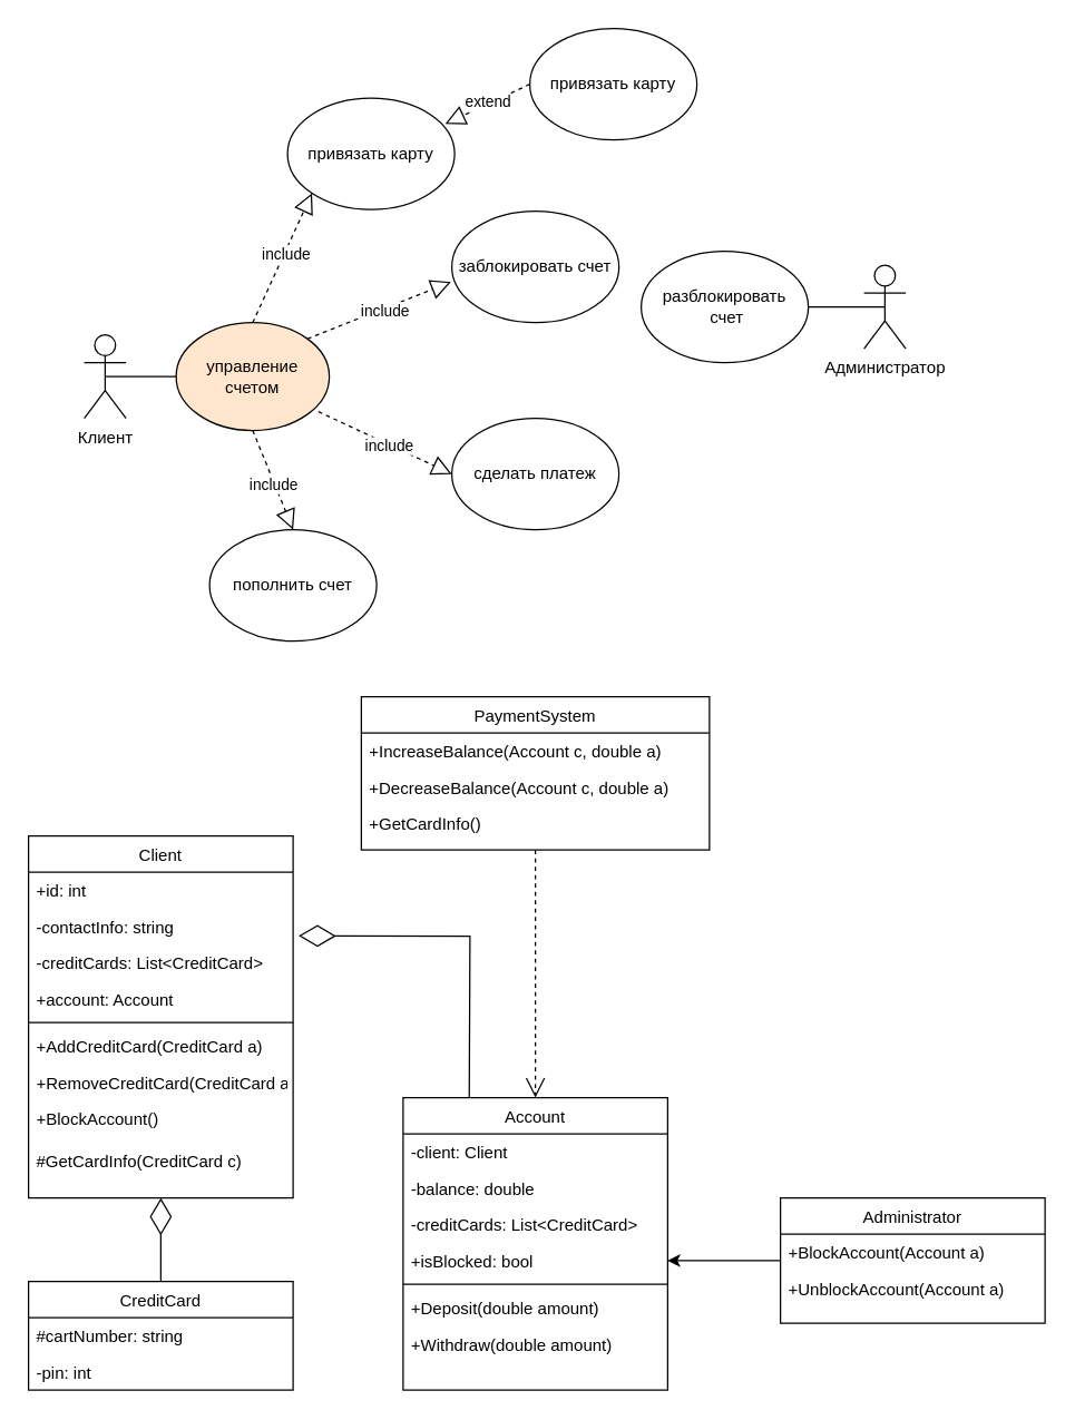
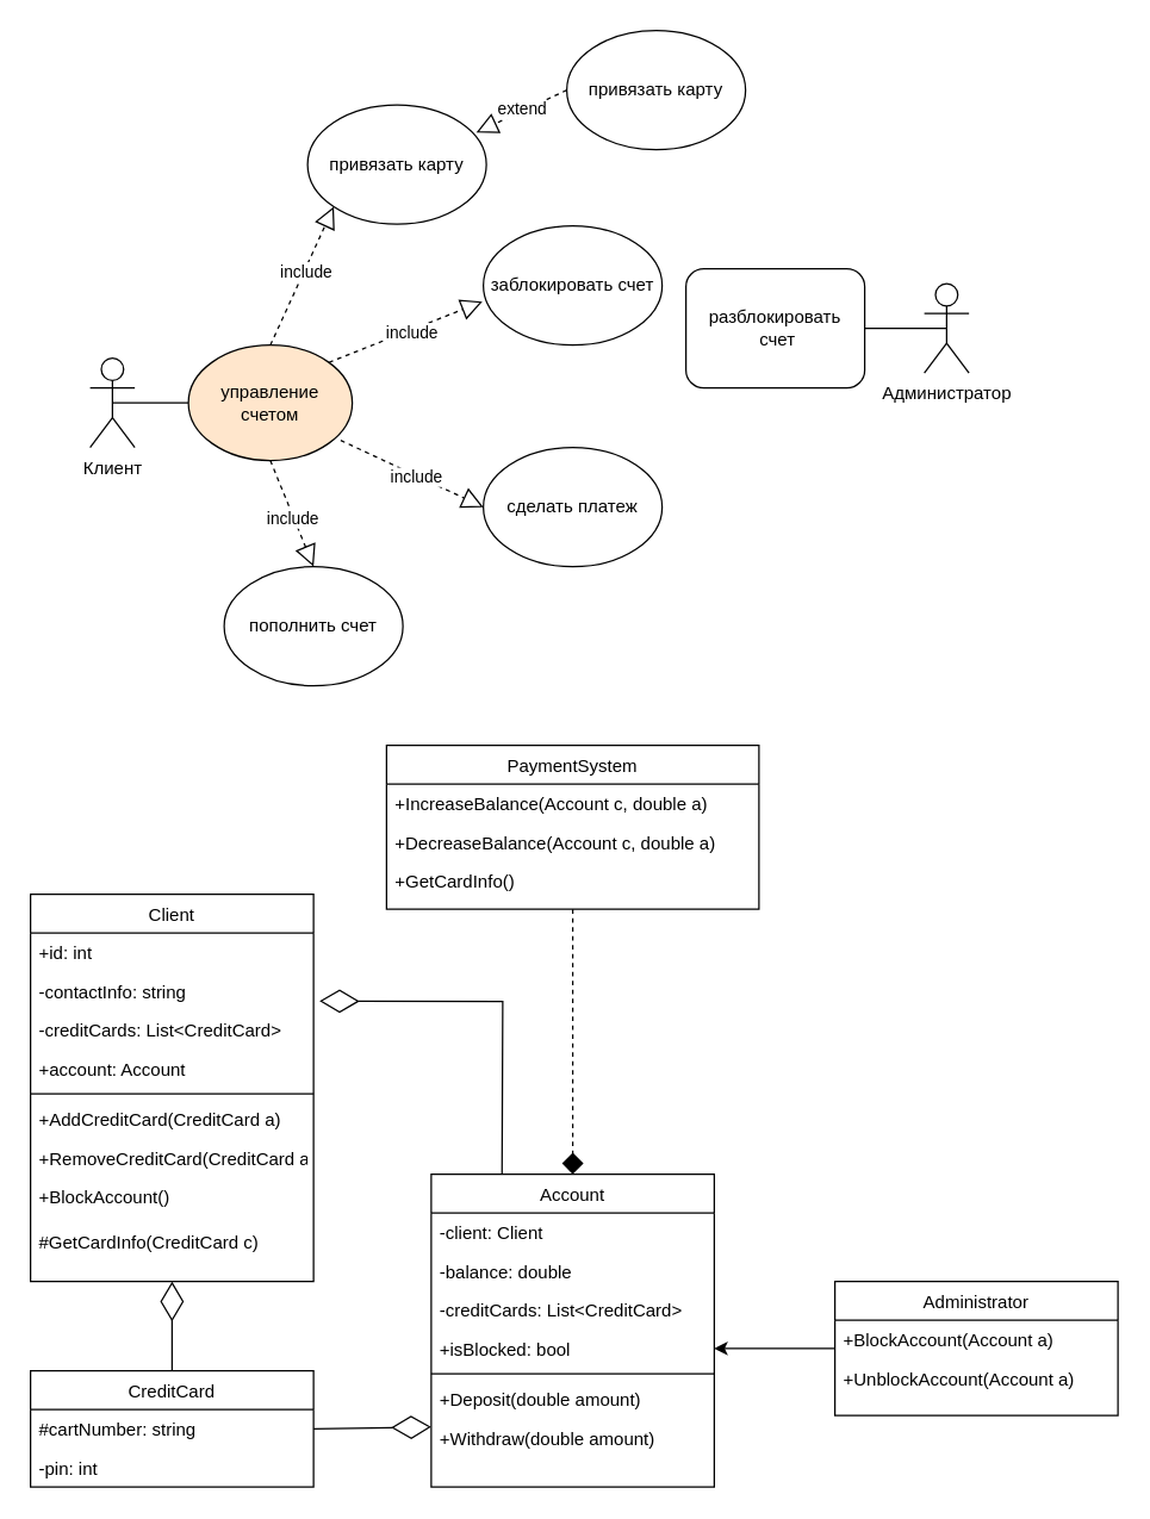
- <mxCell id="10" value="разблокировать&lt;br&gt;&amp;nbsp;счет" style="ellipse;whiteSpace=wrap;html=1;" vertex="1" parent="1"><mxGeometry x="460" y="180" width="120" height="80" as="geometry" /></mxCell>
+ <mxCell id="10" value="разблокировать&lt;br&gt;&amp;nbsp;счет" style="whiteSpace=wrap;html=1;rounded=1;" vertex="1" parent="1"><mxGeometry x="460" y="180" width="120" height="80" as="geometry" /></mxCell>
- <mxCell id="54" value="" style="endArrow=open;endSize=12;dashed=1;html=1;rounded=0;exitX=0.5;exitY=1;exitDx=0;exitDy=0;entryX=0.5;entryY=0;entryDx=0;entryDy=0;" edge="1" parent="1" source="48" target="33"><mxGeometry width="160" relative="1" as="geometry"><mxPoint x="280" y="790" as="sourcePoint" /><mxPoint x="440" y="790" as="targetPoint" /></mxGeometry></mxCell>
+ <mxCell id="54" value="" style="endArrow=diamond;endSize=12;dashed=1;html=1;rounded=0;exitX=0.5;exitY=1;exitDx=0;exitDy=0;entryX=0.5;entryY=0;entryDx=0;entryDy=0;" edge="1" parent="1" source="48" target="33"><mxGeometry width="160" relative="1" as="geometry"><mxPoint x="280" y="790" as="sourcePoint" /><mxPoint x="440" y="790" as="targetPoint" /></mxGeometry></mxCell>
+ <mxCell id="53" value="" style="endArrow=diamondThin;endFill=0;endSize=24;html=1;rounded=0;exitX=1;exitY=0.5;exitDx=0;exitDy=0;entryX=0;entryY=0.221;entryDx=0;entryDy=0;entryPerimeter=0;" edge="1" parent="1" source="46" target="40"><mxGeometry width="160" relative="1" as="geometry"><mxPoint x="125" y="930" as="sourcePoint" /><mxPoint x="280" y="910" as="targetPoint" /></mxGeometry></mxCell>
